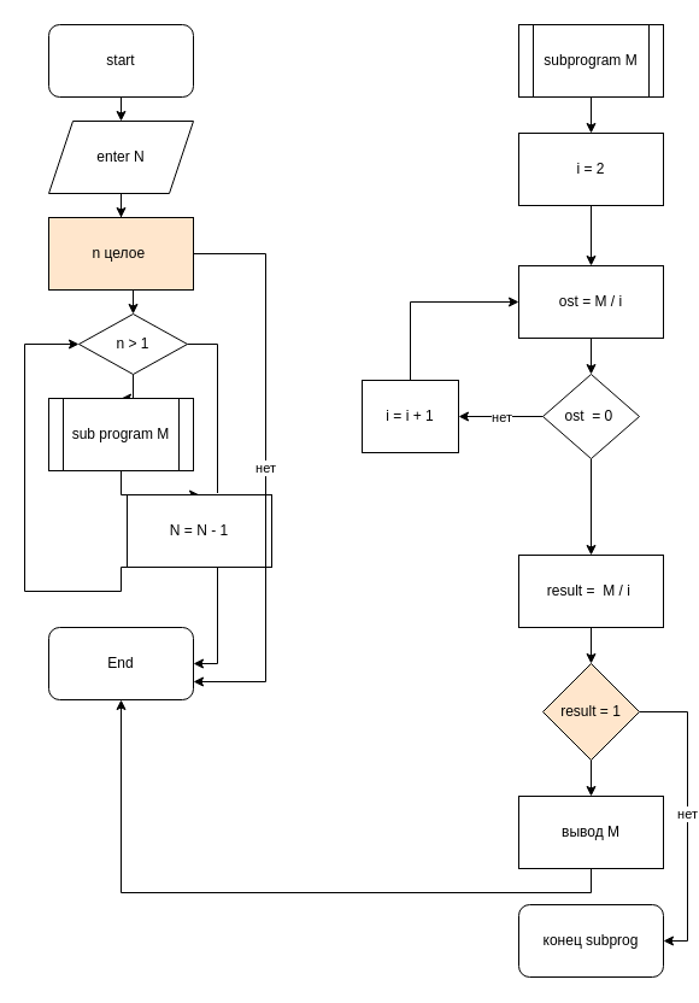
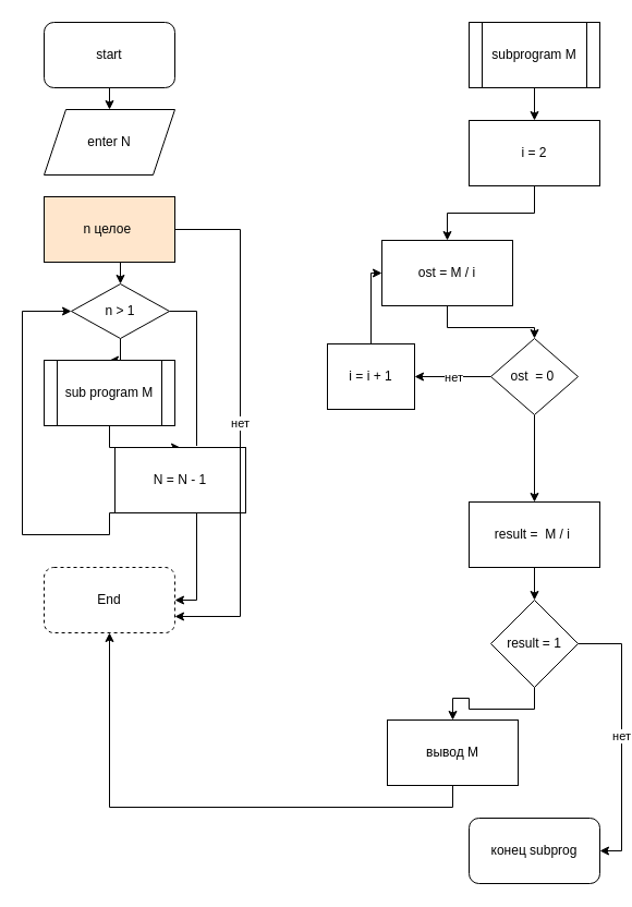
- <mxCell id="4" style="edgeStyle=orthogonalEdgeStyle;rounded=0;orthogonalLoop=1;jettySize=auto;html=1;exitX=0.5;exitY=1;exitDx=0;exitDy=0;" edge="1" parent="1" source="5" target="18"><mxGeometry relative="1" as="geometry" /></mxCell>
- <mxCell id="30" value="ost = M / i" style="rounded=0;whiteSpace=wrap;html=1;" vertex="1" parent="1"><mxGeometry x="430" y="220" width="120" height="60" as="geometry" /></mxCell>
+ <mxCell id="30" value="ost = M / i" style="rounded=0;whiteSpace=wrap;html=1;" vertex="1" parent="1"><mxGeometry x="350" y="220" width="120" height="60" as="geometry" /></mxCell>
- <mxCell id="13" value="End" style="rounded=1;whiteSpace=wrap;html=1;" vertex="1" parent="1"><mxGeometry x="40" y="520" width="120" height="60" as="geometry" /></mxCell>
+ <mxCell id="13" value="End" style="rounded=1;whiteSpace=wrap;html=1;dashed=1;" vertex="1" parent="1"><mxGeometry x="40" y="520" width="120" height="60" as="geometry" /></mxCell>
- <mxCell id="25" value="result = 1" style="rhombus;whiteSpace=wrap;html=1;fillColor=#ffe6cc;" vertex="1" parent="1"><mxGeometry x="450" y="550" width="80" height="80" as="geometry" /></mxCell>
+ <mxCell id="25" value="result = 1" style="rhombus;whiteSpace=wrap;html=1;" vertex="1" parent="1"><mxGeometry x="450" y="550" width="80" height="80" as="geometry" /></mxCell>
- <mxCell id="27" value="вывод М" style="rounded=0;whiteSpace=wrap;html=1;" vertex="1" parent="1"><mxGeometry x="430" y="660" width="120" height="60" as="geometry" /></mxCell>
+ <mxCell id="27" value="вывод М" style="rounded=0;whiteSpace=wrap;html=1;" vertex="1" parent="1"><mxGeometry x="355" y="660" width="120" height="60" as="geometry" /></mxCell>
